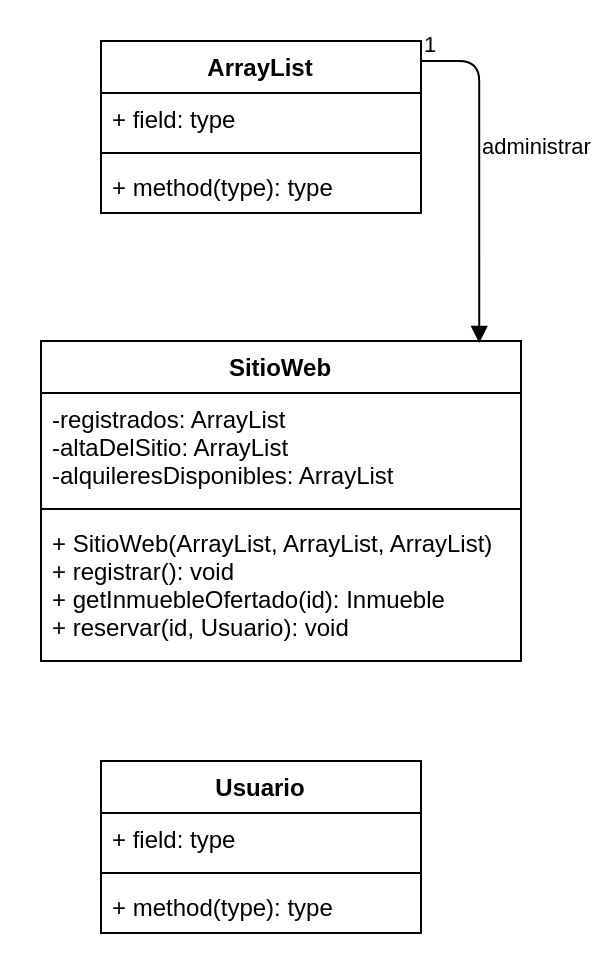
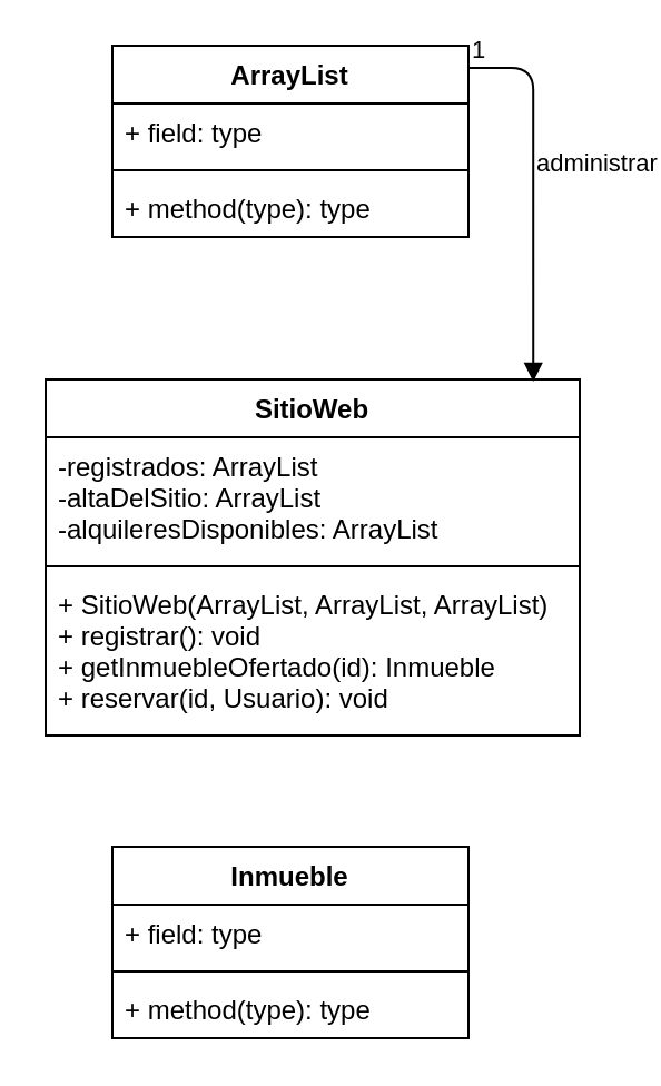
- <mxCell id="12" value="Usuario" style="swimlane;fontStyle=1;align=center;verticalAlign=top;childLayout=stackLayout;horizontal=1;startSize=26;horizontalStack=0;resizeParent=1;resizeParentMax=0;resizeLast=0;collapsible=1;marginBottom=0;" vertex="1" parent="1"><mxGeometry x="50" y="380" width="160" height="86" as="geometry" /></mxCell>
+ <mxCell id="12" value="Inmueble" style="swimlane;fontStyle=1;align=center;verticalAlign=top;childLayout=stackLayout;horizontal=1;startSize=26;horizontalStack=0;resizeParent=1;resizeParentMax=0;resizeLast=0;collapsible=1;marginBottom=0;" vertex="1" parent="1"><mxGeometry x="50" y="380" width="160" height="86" as="geometry" /></mxCell>
